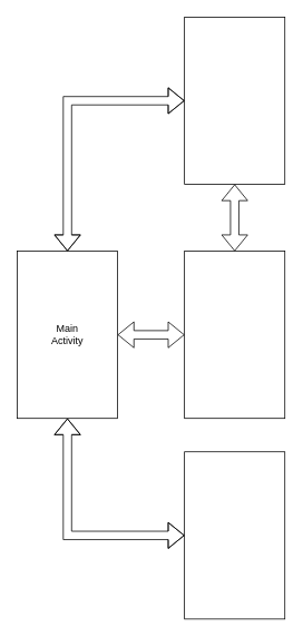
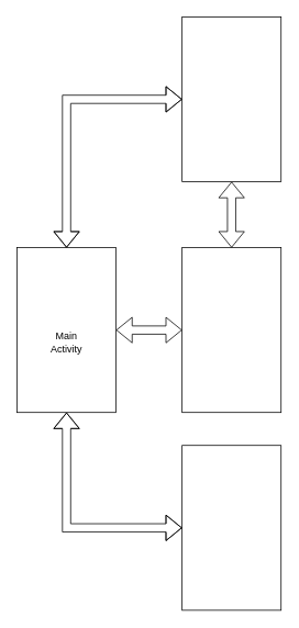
- <mxCell id="3" value="Main&lt;br&gt;Activity" style="text;html=1;strokeColor=none;fillColor=none;align=center;verticalAlign=middle;whiteSpace=wrap;rounded=0;" vertex="1" parent="1"><mxGeometry x="50" y="385" width="60" height="30" as="geometry" /></mxCell>
+ <mxCell id="3" value="Main&lt;br&gt;Activity" style="text;html=1;strokeColor=none;fillColor=none;align=center;verticalAlign=middle;whiteSpace=wrap;rounded=0;" vertex="1" parent="1"><mxGeometry x="50" y="400" width="60" height="30" as="geometry" /></mxCell>
